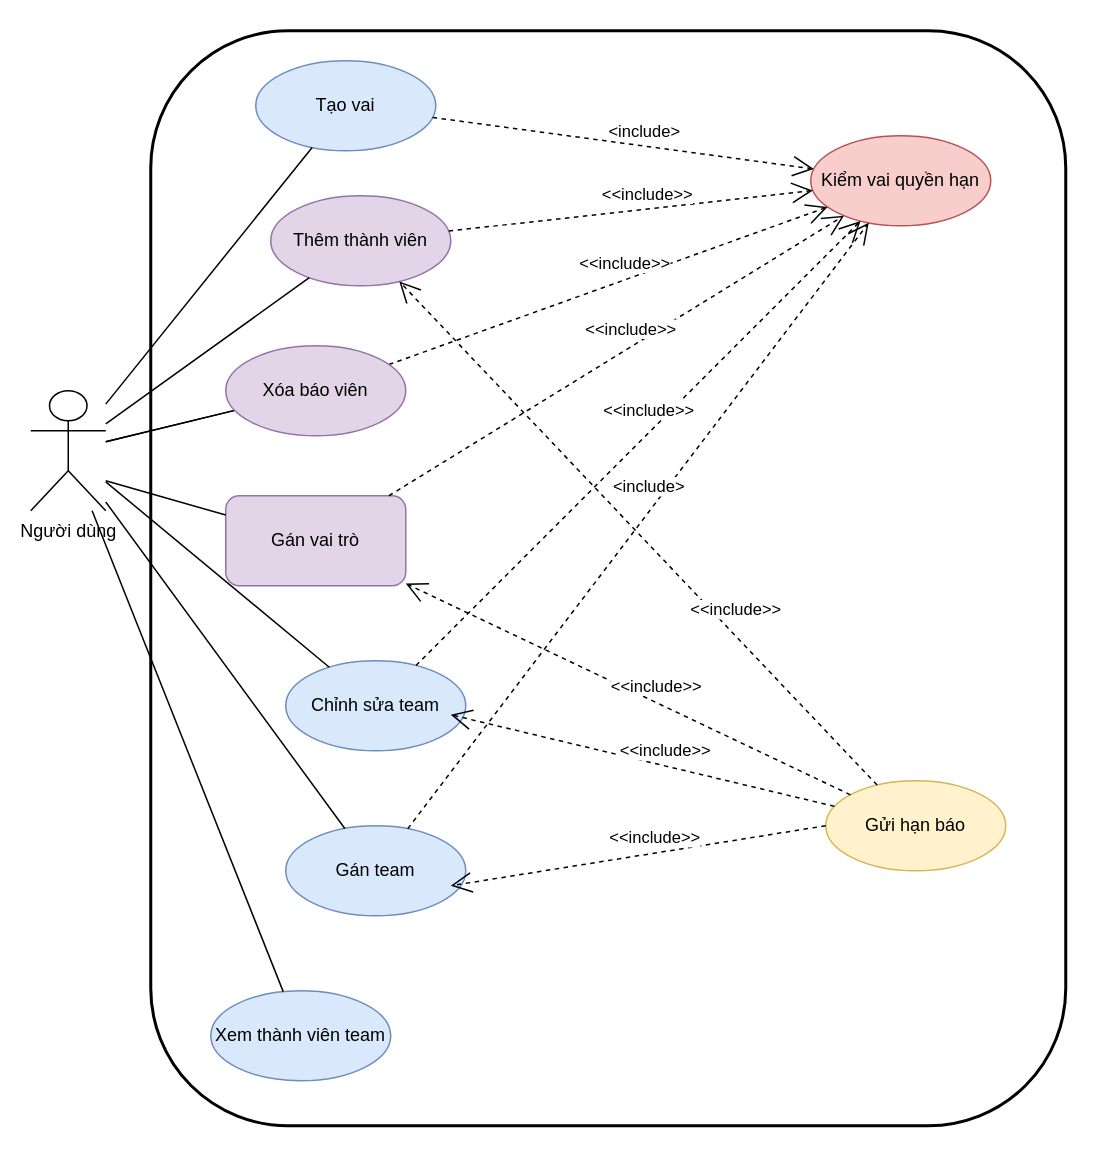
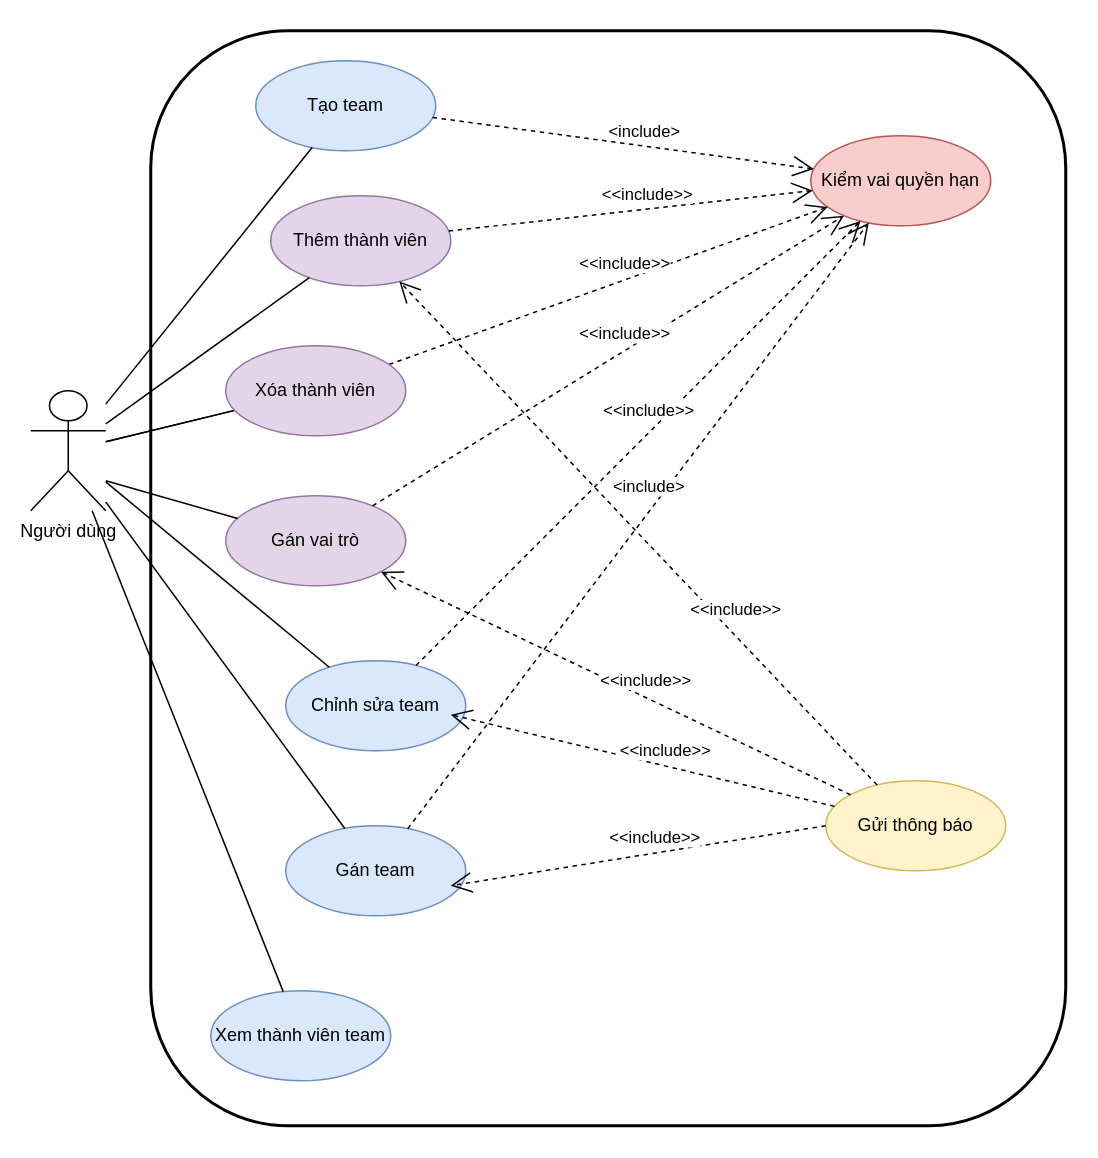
- <mxCell id="4" value="Tạo vai" style="ellipse;whiteSpace=wrap;html=1;fillColor=#dae8fc;strokeColor=#6c8ebf;" parent="1" vertex="1"><mxGeometry x="170" y="40" width="120" height="60" as="geometry" /></mxCell>
+ <mxCell id="4" value="Tạo team" style="ellipse;whiteSpace=wrap;html=1;fillColor=#dae8fc;strokeColor=#6c8ebf;" parent="1" vertex="1"><mxGeometry x="170" y="40" width="120" height="60" as="geometry" /></mxCell>
- <mxCell id="28" value="Xóa báo viên" style="ellipse;whiteSpace=wrap;html=1;fillColor=#e1d5e7;strokeColor=#9673a6;" parent="1" vertex="1"><mxGeometry x="150" y="230" width="120" height="60" as="geometry" /></mxCell>
+ <mxCell id="28" value="Xóa thành viên" style="ellipse;whiteSpace=wrap;html=1;fillColor=#e1d5e7;strokeColor=#9673a6;" parent="1" vertex="1"><mxGeometry x="150" y="230" width="120" height="60" as="geometry" /></mxCell>
- <mxCell id="8" value="Gán vai trò" style="whiteSpace=wrap;html=1;fillColor=#e1d5e7;strokeColor=#9673a6;rounded=1;" parent="1" vertex="1"><mxGeometry x="150" y="330" width="120" height="60" as="geometry" /></mxCell>
+ <mxCell id="8" value="Gán vai trò" style="ellipse;whiteSpace=wrap;html=1;fillColor=#e1d5e7;strokeColor=#9673a6;" parent="1" vertex="1"><mxGeometry x="150" y="330" width="120" height="60" as="geometry" /></mxCell>
- <mxCell id="11" value="Gửi hạn báo" style="ellipse;whiteSpace=wrap;html=1;fillColor=#fff2cc;strokeColor=#d6b656;" parent="1" vertex="1"><mxGeometry x="550" y="520" width="120" height="60" as="geometry" /></mxCell>
+ <mxCell id="11" value="Gửi thông báo" style="ellipse;whiteSpace=wrap;html=1;fillColor=#fff2cc;strokeColor=#d6b656;" parent="1" vertex="1"><mxGeometry x="550" y="520" width="120" height="60" as="geometry" /></mxCell>
